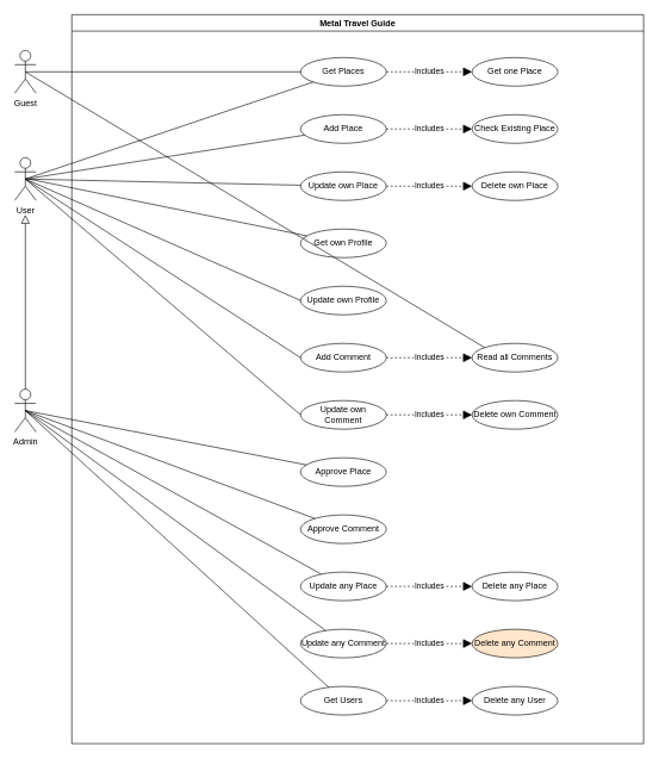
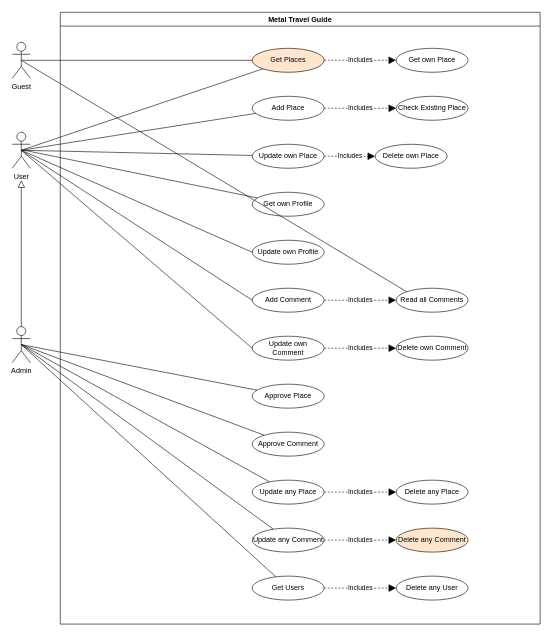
- <mxCell id="8" value="Get Places" style="ellipse;whiteSpace=wrap;html=1;" parent="4" vertex="1"><mxGeometry x="320" y="60" width="120" height="40" as="geometry" /></mxCell>
+ <mxCell id="8" value="Get Places" style="ellipse;whiteSpace=wrap;html=1;fillColor=#ffe6cc;" parent="4" vertex="1"><mxGeometry x="320" y="60" width="120" height="40" as="geometry" /></mxCell>
- <mxCell id="14" value="Get one Place" style="ellipse;whiteSpace=wrap;html=1;" parent="4" vertex="1"><mxGeometry x="560" y="60" width="120" height="40" as="geometry" /></mxCell>
+ <mxCell id="14" value="Get own Place" style="ellipse;whiteSpace=wrap;html=1;" parent="4" vertex="1"><mxGeometry x="560" y="60" width="120" height="40" as="geometry" /></mxCell>
- <mxCell id="13" value="Delete own Place" style="ellipse;whiteSpace=wrap;html=1;" parent="4" vertex="1"><mxGeometry x="560" y="220" width="120" height="40" as="geometry" /></mxCell>
+ <mxCell id="13" value="Delete own Place" style="ellipse;whiteSpace=wrap;html=1;" parent="4" vertex="1"><mxGeometry x="525" y="220" width="120" height="40" as="geometry" /></mxCell>
